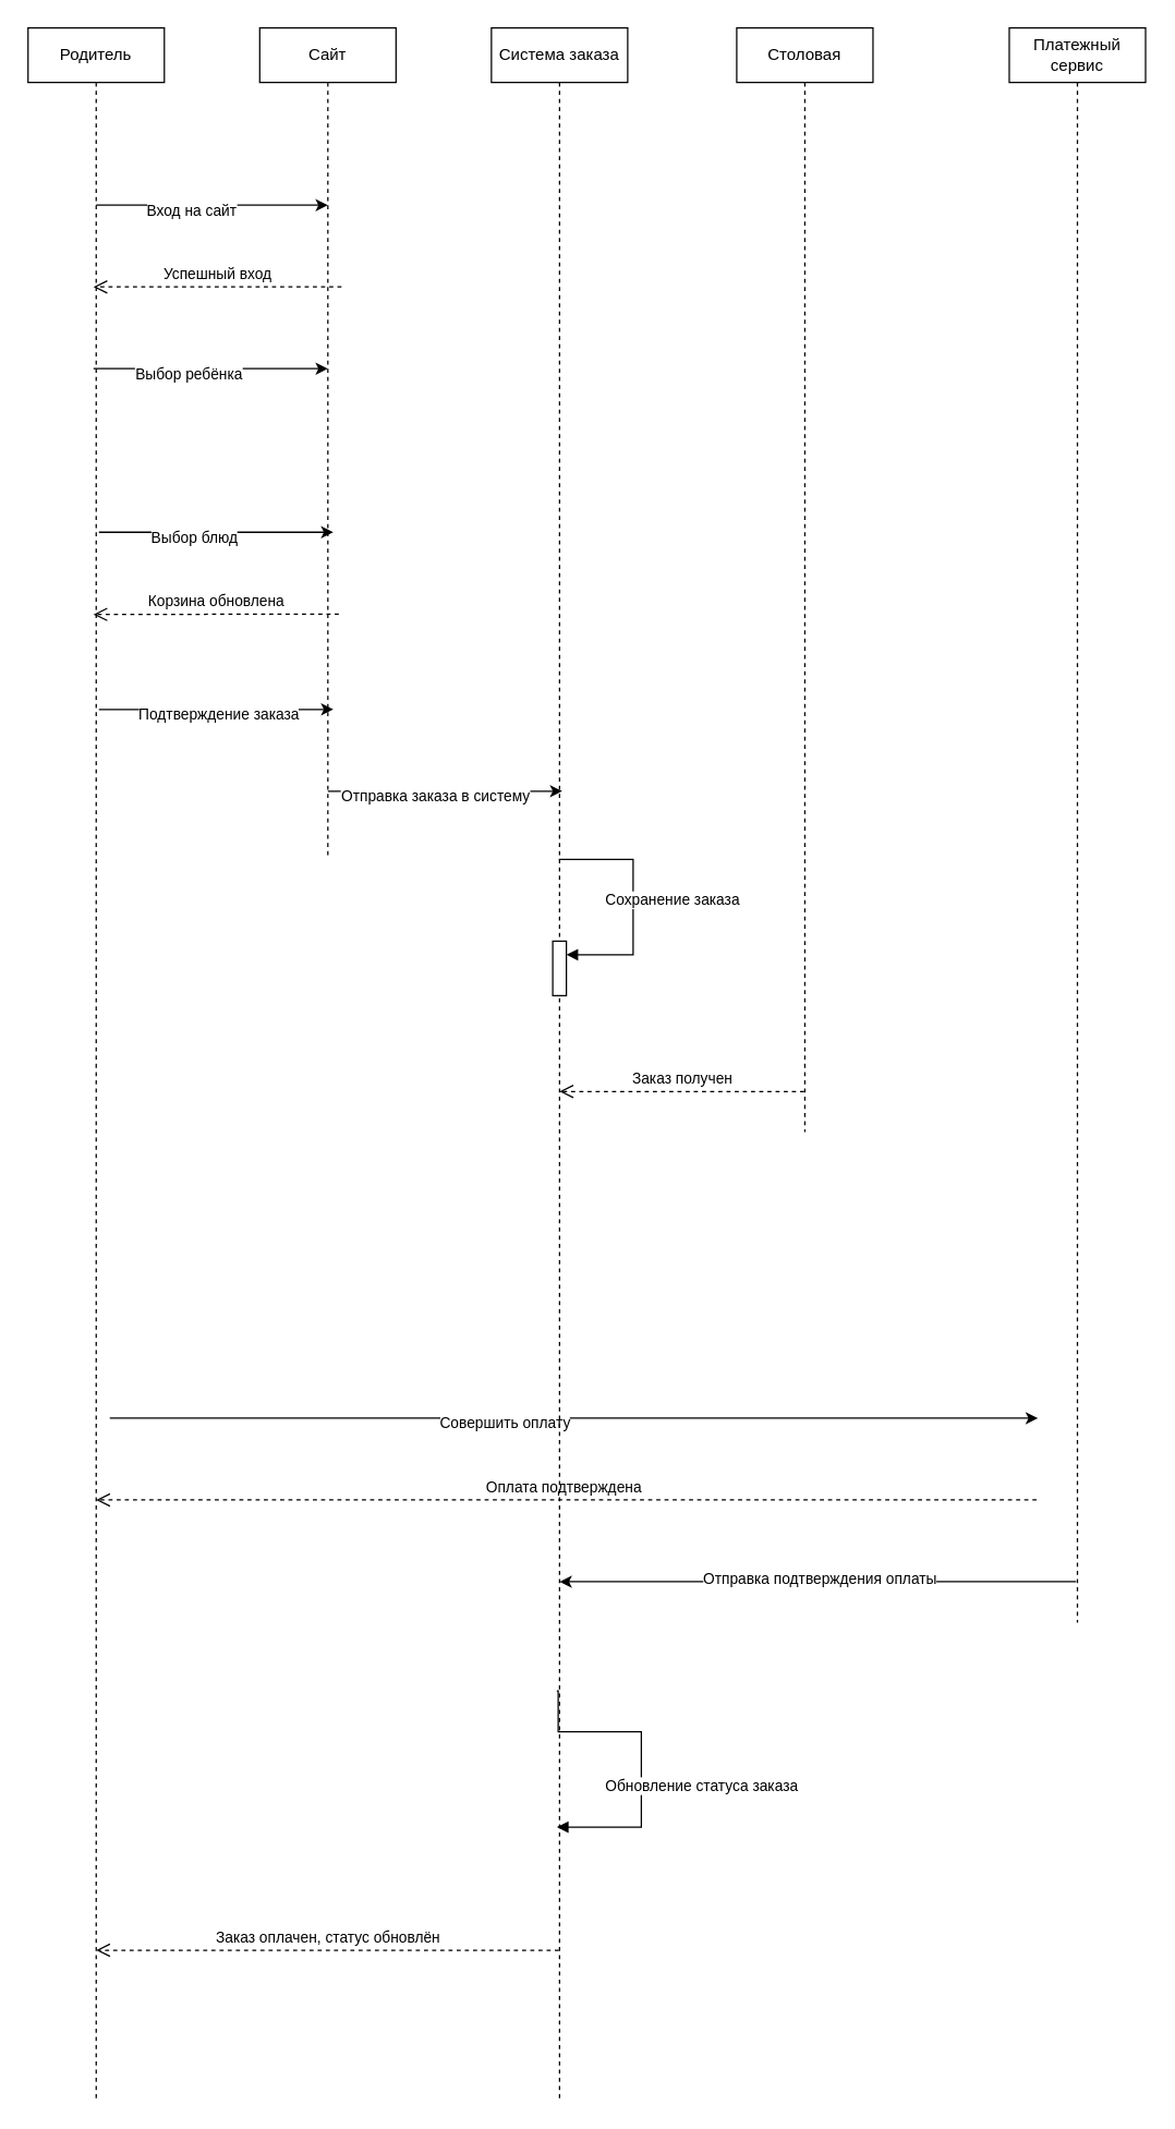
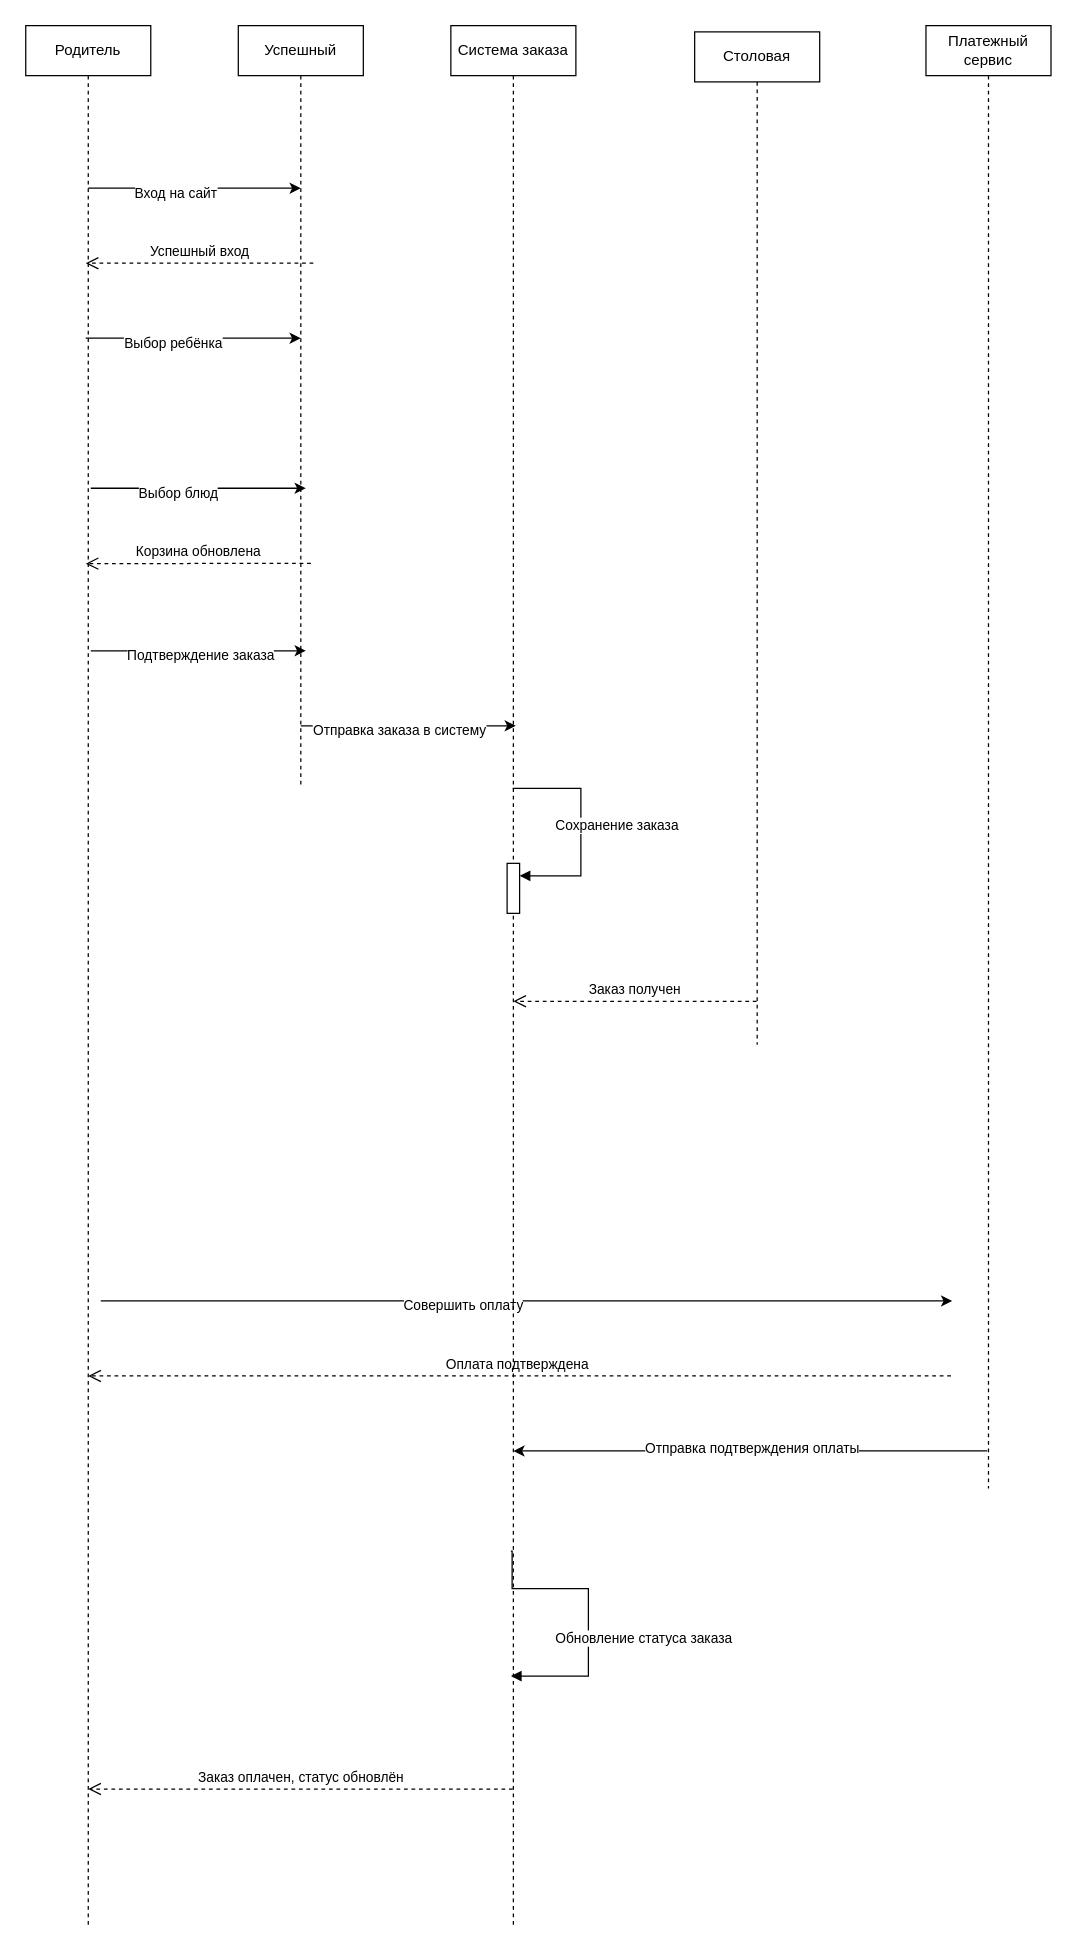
- <mxCell id="21" value="Сайт" style="shape=umlLifeline;perimeter=lifelinePerimeter;whiteSpace=wrap;html=1;container=1;dropTarget=0;collapsible=0;recursiveResize=0;outlineConnect=0;portConstraint=eastwest;newEdgeStyle={&quot;curved&quot;:0,&quot;rounded&quot;:0};" vertex="1" parent="1"><mxGeometry x="190" y="20" width="100" height="610" as="geometry" /></mxCell>
+ <mxCell id="21" value="Успешный" style="shape=umlLifeline;perimeter=lifelinePerimeter;whiteSpace=wrap;html=1;container=1;dropTarget=0;collapsible=0;recursiveResize=0;outlineConnect=0;portConstraint=eastwest;newEdgeStyle={&quot;curved&quot;:0,&quot;rounded&quot;:0};" vertex="1" parent="1"><mxGeometry x="190" y="20" width="100" height="610" as="geometry" /></mxCell>
- <mxCell id="25" value="Столовая" style="shape=umlLifeline;perimeter=lifelinePerimeter;whiteSpace=wrap;html=1;container=1;dropTarget=0;collapsible=0;recursiveResize=0;outlineConnect=0;portConstraint=eastwest;newEdgeStyle={&quot;curved&quot;:0,&quot;rounded&quot;:0};" vertex="1" parent="1"><mxGeometry x="540" y="20" width="100" height="810" as="geometry" /></mxCell>
+ <mxCell id="25" value="Столовая" style="shape=umlLifeline;perimeter=lifelinePerimeter;whiteSpace=wrap;html=1;container=1;dropTarget=0;collapsible=0;recursiveResize=0;outlineConnect=0;portConstraint=eastwest;newEdgeStyle={&quot;curved&quot;:0,&quot;rounded&quot;:0};" vertex="1" parent="1"><mxGeometry x="555" y="25" width="100" height="810" as="geometry" /></mxCell>
